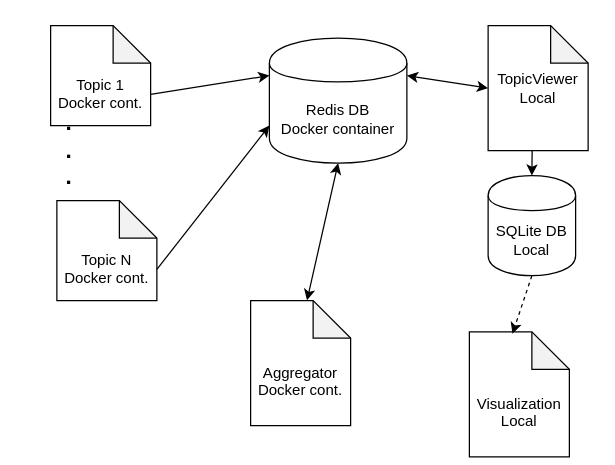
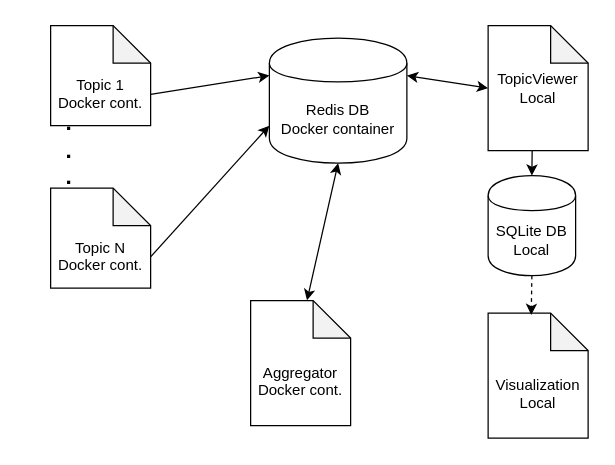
- <mxCell id="5" value="&lt;br&gt;&lt;br&gt;Topic N&lt;br&gt;Docker cont." style="shape=note;whiteSpace=wrap;html=1;backgroundOutline=1;darkOpacity=0.05;" vertex="1" parent="1"><mxGeometry x="45" y="160" width="80" height="80" as="geometry" /></mxCell>
+ <mxCell id="5" value="&lt;br&gt;&lt;br&gt;Topic N&lt;br&gt;Docker cont." style="shape=note;whiteSpace=wrap;html=1;backgroundOutline=1;darkOpacity=0.05;" vertex="1" parent="1"><mxGeometry x="40" y="150" width="80" height="80" as="geometry" /></mxCell>
- <mxCell id="9" value="&lt;br&gt;&lt;br&gt;&lt;span style=&quot;font-family: &amp;#34;helvetica&amp;#34; ; font-size: 12px ; font-style: normal ; font-weight: 400 ; letter-spacing: normal ; text-align: center ; text-indent: 0px ; text-transform: none ; word-spacing: 0px ; float: none ; display: inline&quot;&gt;Visualization&lt;/span&gt;&lt;br style=&quot;font-family: &amp;#34;helvetica&amp;#34; ; font-size: 12px ; font-style: normal ; font-weight: 400 ; letter-spacing: normal ; text-align: center ; text-indent: 0px ; text-transform: none ; word-spacing: 0px&quot;&gt;&lt;span style=&quot;font-family: &amp;#34;helvetica&amp;#34; ; font-size: 12px ; font-style: normal ; font-weight: 400 ; letter-spacing: normal ; text-align: center ; text-indent: 0px ; text-transform: none ; word-spacing: 0px ; float: none ; display: inline&quot;&gt;Local&lt;/span&gt;&lt;br&gt;" style="shape=note;whiteSpace=wrap;html=1;backgroundOutline=1;darkOpacity=0.05;" vertex="1" parent="1"><mxGeometry x="375" y="265" width="80" height="100" as="geometry" /></mxCell>
+ <mxCell id="9" value="&lt;br&gt;&lt;br&gt;&lt;span style=&quot;font-family: &amp;#34;helvetica&amp;#34; ; font-size: 12px ; font-style: normal ; font-weight: 400 ; letter-spacing: normal ; text-align: center ; text-indent: 0px ; text-transform: none ; word-spacing: 0px ; float: none ; display: inline&quot;&gt;Visualization&lt;/span&gt;&lt;br style=&quot;font-family: &amp;#34;helvetica&amp;#34; ; font-size: 12px ; font-style: normal ; font-weight: 400 ; letter-spacing: normal ; text-align: center ; text-indent: 0px ; text-transform: none ; word-spacing: 0px&quot;&gt;&lt;span style=&quot;font-family: &amp;#34;helvetica&amp;#34; ; font-size: 12px ; font-style: normal ; font-weight: 400 ; letter-spacing: normal ; text-align: center ; text-indent: 0px ; text-transform: none ; word-spacing: 0px ; float: none ; display: inline&quot;&gt;Local&lt;/span&gt;&lt;br&gt;" style="shape=note;whiteSpace=wrap;html=1;backgroundOutline=1;darkOpacity=0.05;" vertex="1" parent="1"><mxGeometry x="390" y="250" width="80" height="100" as="geometry" /></mxCell>
